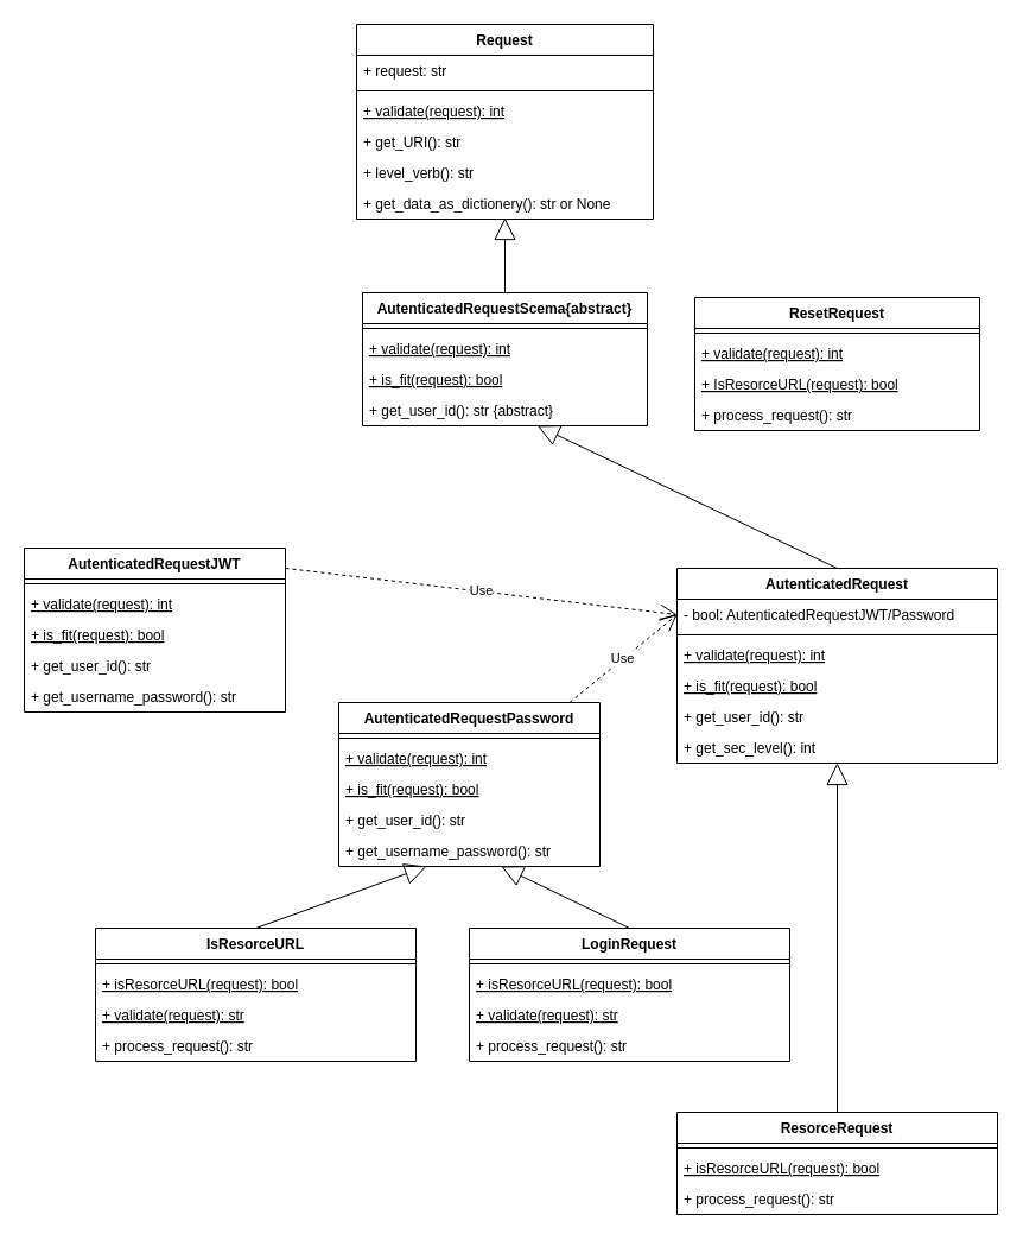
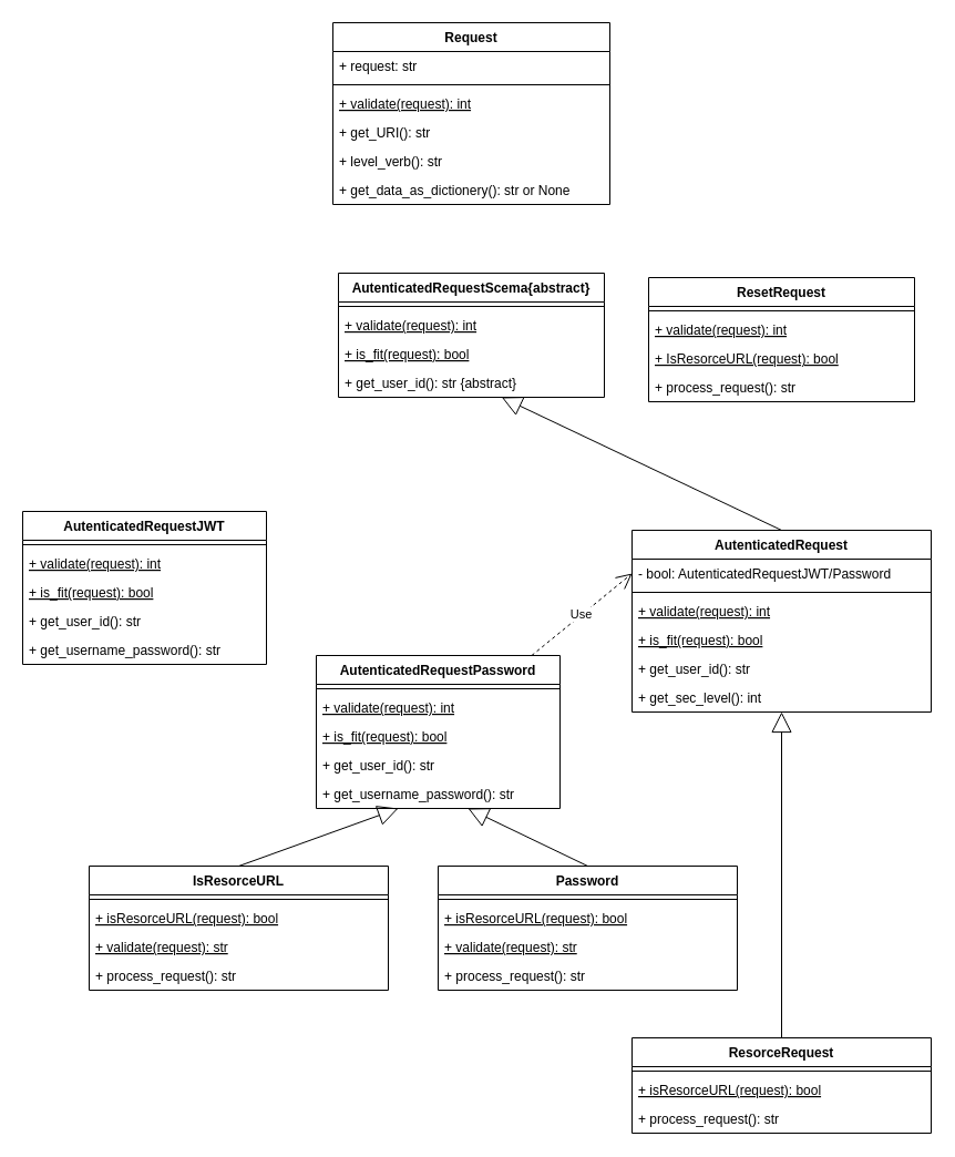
- <mxCell id="31" value="" style="endArrow=block;endSize=16;endFill=0;html=1;entryX=0.5;entryY=0.962;entryDx=0;entryDy=0;entryPerimeter=0;exitX=0.5;exitY=0;exitDx=0;exitDy=0;" parent="1" source="9" target="8" edge="1"><mxGeometry x="-0.026" y="16" width="160" relative="1" as="geometry"><mxPoint x="255" y="287" as="sourcePoint" /><mxPoint x="315" y="197" as="targetPoint" /><mxPoint as="offset" /></mxGeometry></mxCell>
- <mxCell id="54" value="Use" style="endArrow=open;endSize=12;dashed=1;html=1;exitX=1;exitY=0.123;exitDx=0;exitDy=0;exitPerimeter=0;entryX=0;entryY=0.5;entryDx=0;entryDy=0;" parent="1" source="25" target="33" edge="1"><mxGeometry width="160" relative="1" as="geometry"><mxPoint x="397" y="630" as="sourcePoint" /><mxPoint x="590" y="528" as="targetPoint" /></mxGeometry></mxCell>
- <mxCell id="48" value="LoginRequest" style="swimlane;fontStyle=1;align=center;verticalAlign=top;childLayout=stackLayout;horizontal=1;startSize=26;horizontalStack=0;resizeParent=1;resizeParentMax=0;resizeLast=0;collapsible=1;marginBottom=0;" parent="1" vertex="1"><mxGeometry x="395" y="781" width="270" height="112" as="geometry" /></mxCell>
+ <mxCell id="48" value="Password" style="swimlane;fontStyle=1;align=center;verticalAlign=top;childLayout=stackLayout;horizontal=1;startSize=26;horizontalStack=0;resizeParent=1;resizeParentMax=0;resizeLast=0;collapsible=1;marginBottom=0;" parent="1" vertex="1"><mxGeometry x="395" y="781" width="270" height="112" as="geometry" /></mxCell>
